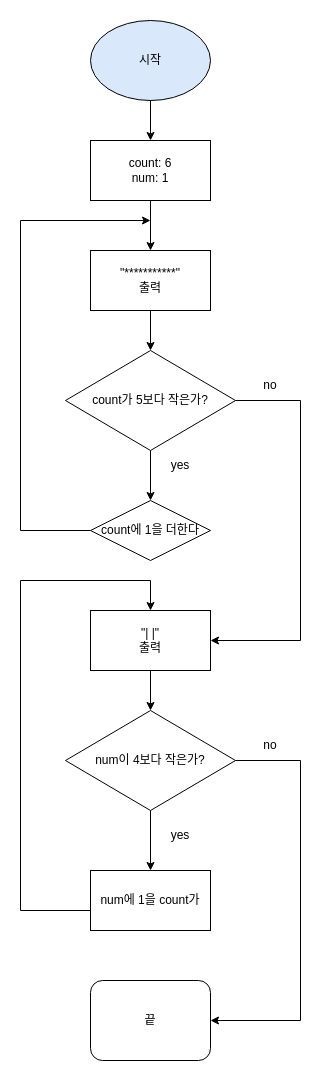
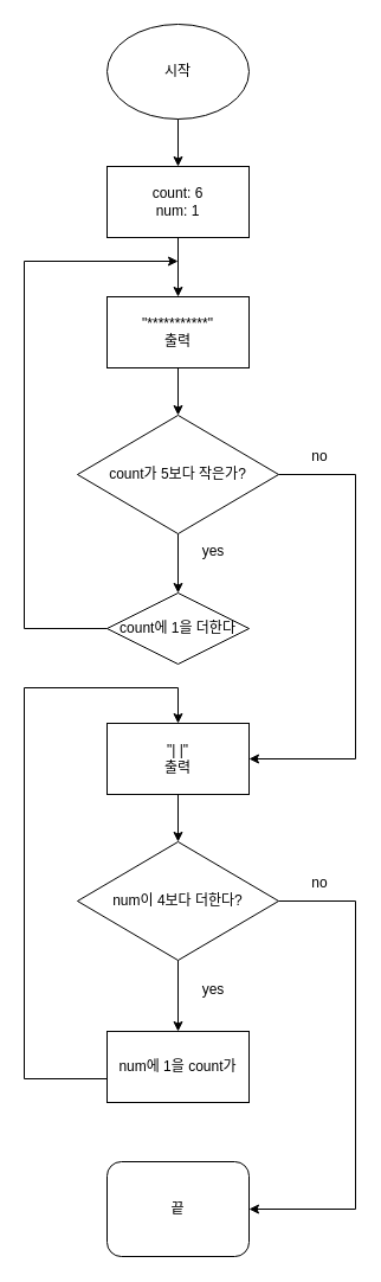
- <mxCell id="2" value="시작" style="ellipse;whiteSpace=wrap;html=1;fillColor=#dae8fc;" vertex="1" parent="1"><mxGeometry x="90" y="20" width="120" height="80" as="geometry" /></mxCell>
+ <mxCell id="2" value="시작" style="ellipse;whiteSpace=wrap;html=1;" vertex="1" parent="1"><mxGeometry x="90" y="20" width="120" height="80" as="geometry" /></mxCell>
- <mxCell id="8" value="num이 4보다 작은가?" style="rhombus;whiteSpace=wrap;html=1;" vertex="1" parent="1"><mxGeometry x="65" y="710" width="170" height="100" as="geometry" /></mxCell>
+ <mxCell id="8" value="num이 4보다 더한다?" style="rhombus;whiteSpace=wrap;html=1;" vertex="1" parent="1"><mxGeometry x="65" y="710" width="170" height="100" as="geometry" /></mxCell>
